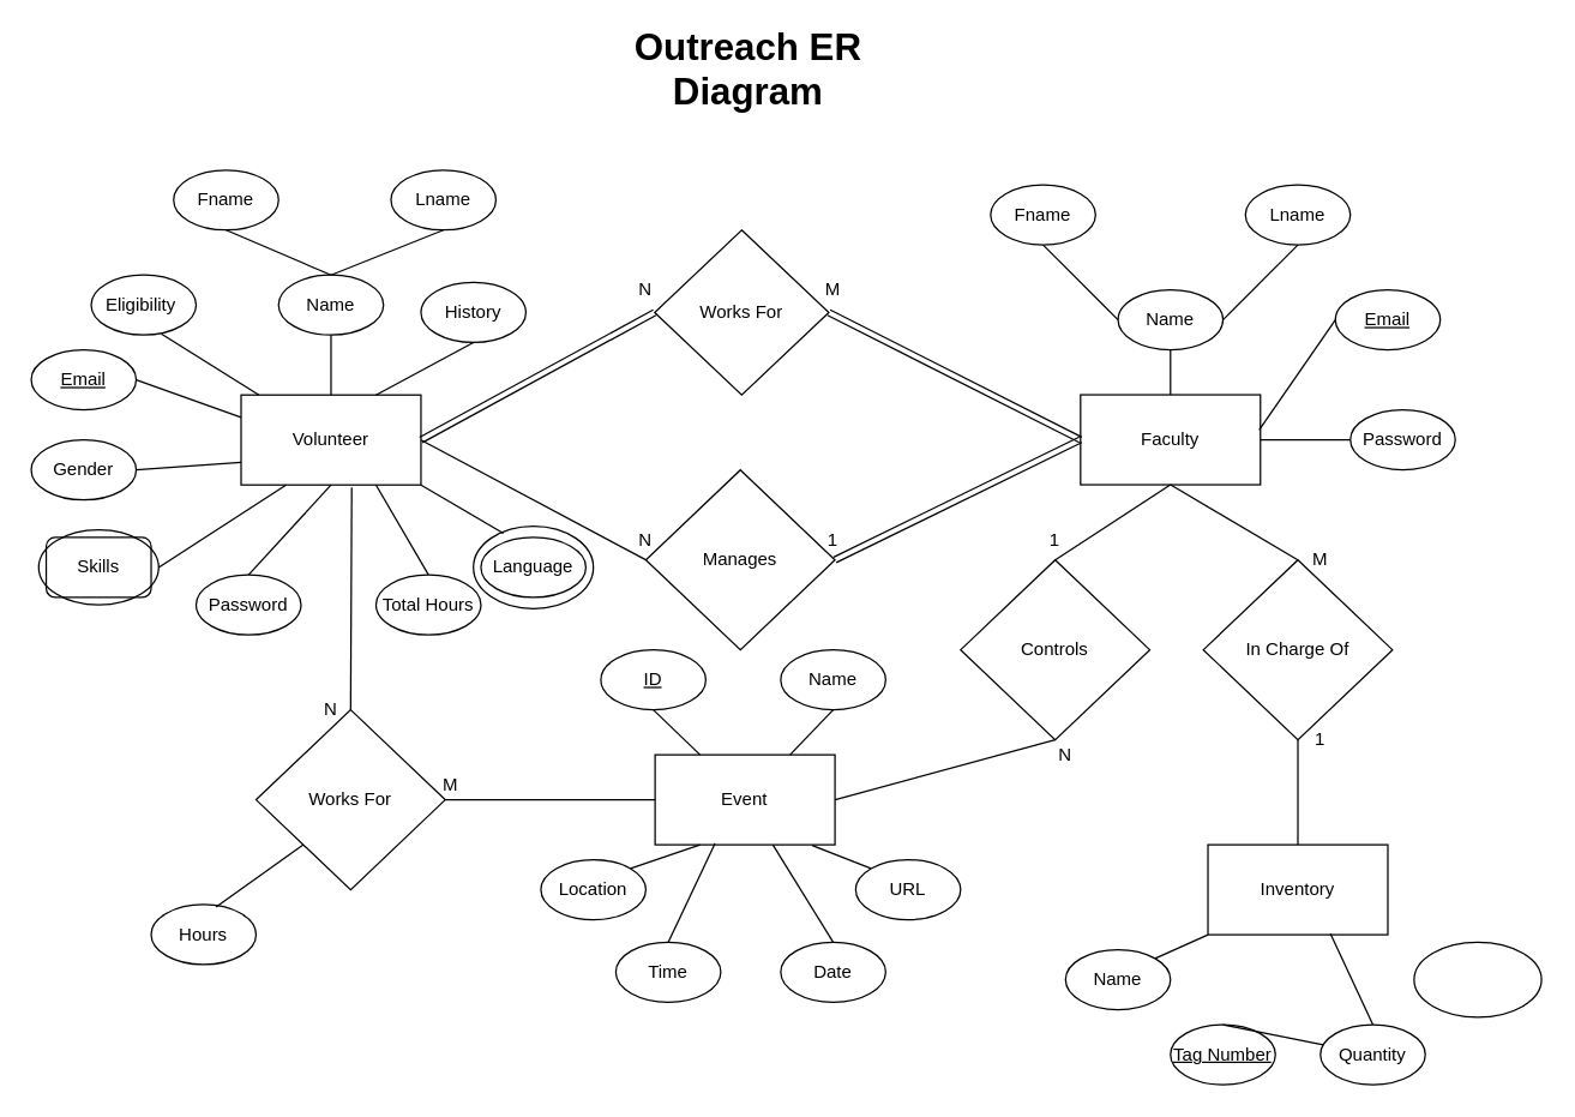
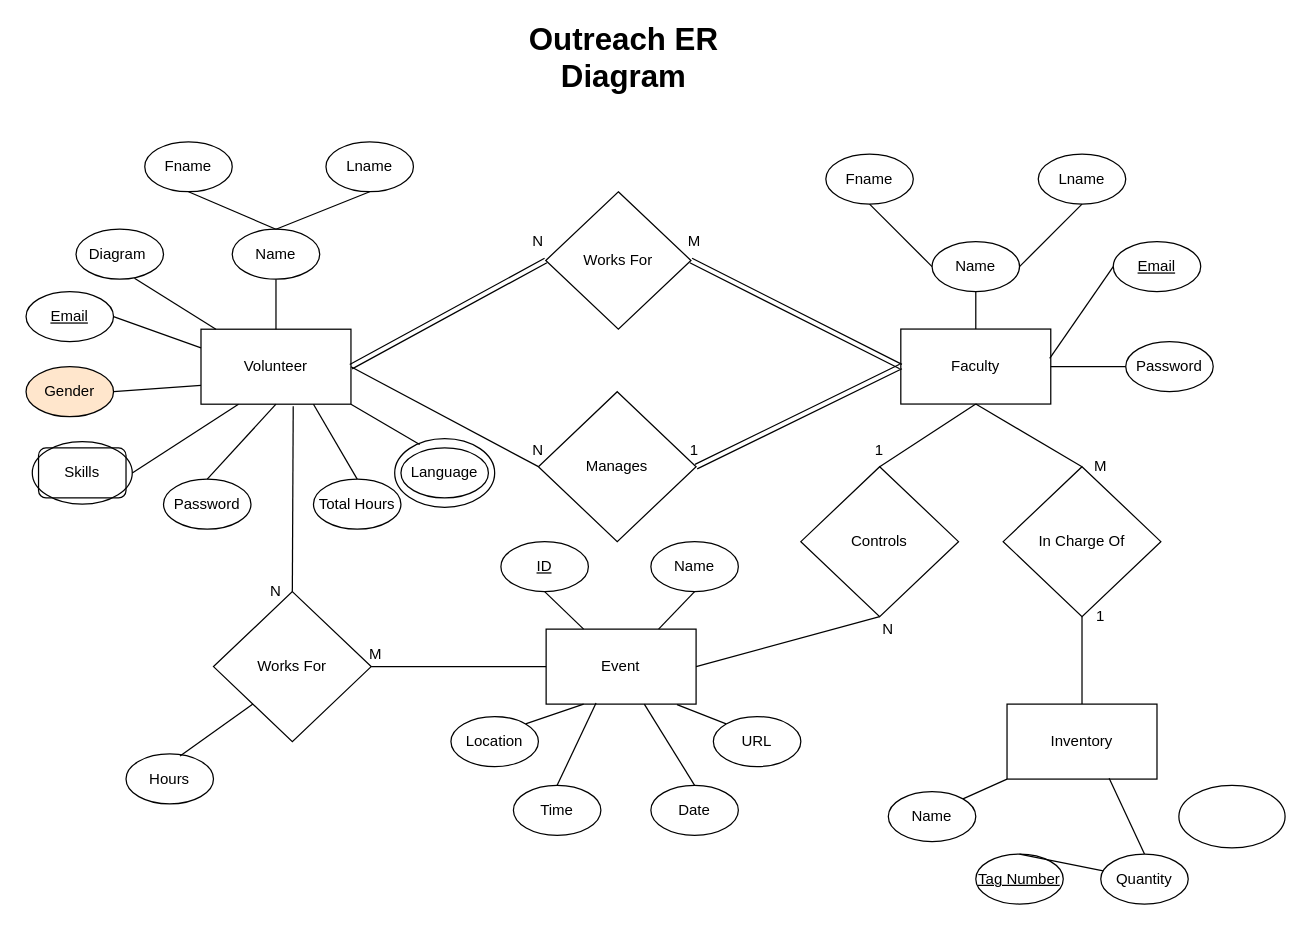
- <mxCell id="26" value="Eligibility&amp;nbsp;" style="ellipse;whiteSpace=wrap;html=1;" vertex="1" parent="1"><mxGeometry x="60" y="182.94" width="70" height="40" as="geometry" /></mxCell>
+ <mxCell id="26" value="Diagram&amp;nbsp;" style="ellipse;whiteSpace=wrap;html=1;" vertex="1" parent="1"><mxGeometry x="60" y="182.94" width="70" height="40" as="geometry" /></mxCell>
- <mxCell id="30" value="History" style="ellipse;whiteSpace=wrap;html=1;" vertex="1" parent="1"><mxGeometry x="280" y="187.94" width="70" height="40" as="geometry" /></mxCell>
- <mxCell id="38" value="" style="endArrow=none;html=1;entryX=0.5;entryY=1;entryDx=0;entryDy=0;exitX=0.75;exitY=0;exitDx=0;exitDy=0;" edge="1" parent="1" source="18" target="30"><mxGeometry width="50" height="50" relative="1" as="geometry"><mxPoint x="20" y="502.94" as="sourcePoint" /><mxPoint x="70" y="452.94" as="targetPoint" /></mxGeometry></mxCell>
- <mxCell id="24" value="Gender" style="ellipse;whiteSpace=wrap;html=1;" vertex="1" parent="1"><mxGeometry x="20" y="292.94" width="70" height="40" as="geometry" /></mxCell>
+ <mxCell id="24" value="Gender" style="ellipse;whiteSpace=wrap;html=1;fillColor=#ffe6cc;" vertex="1" parent="1"><mxGeometry x="20" y="292.94" width="70" height="40" as="geometry" /></mxCell>
